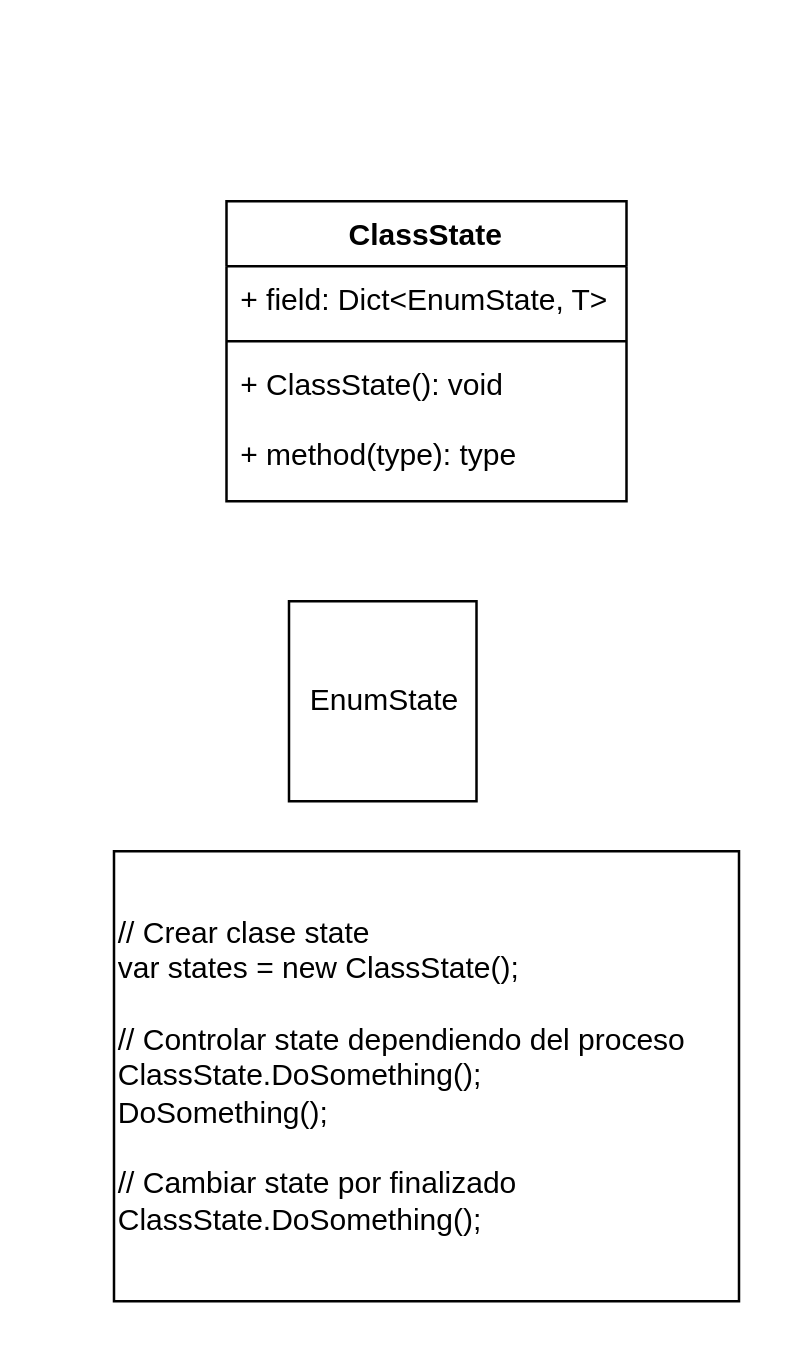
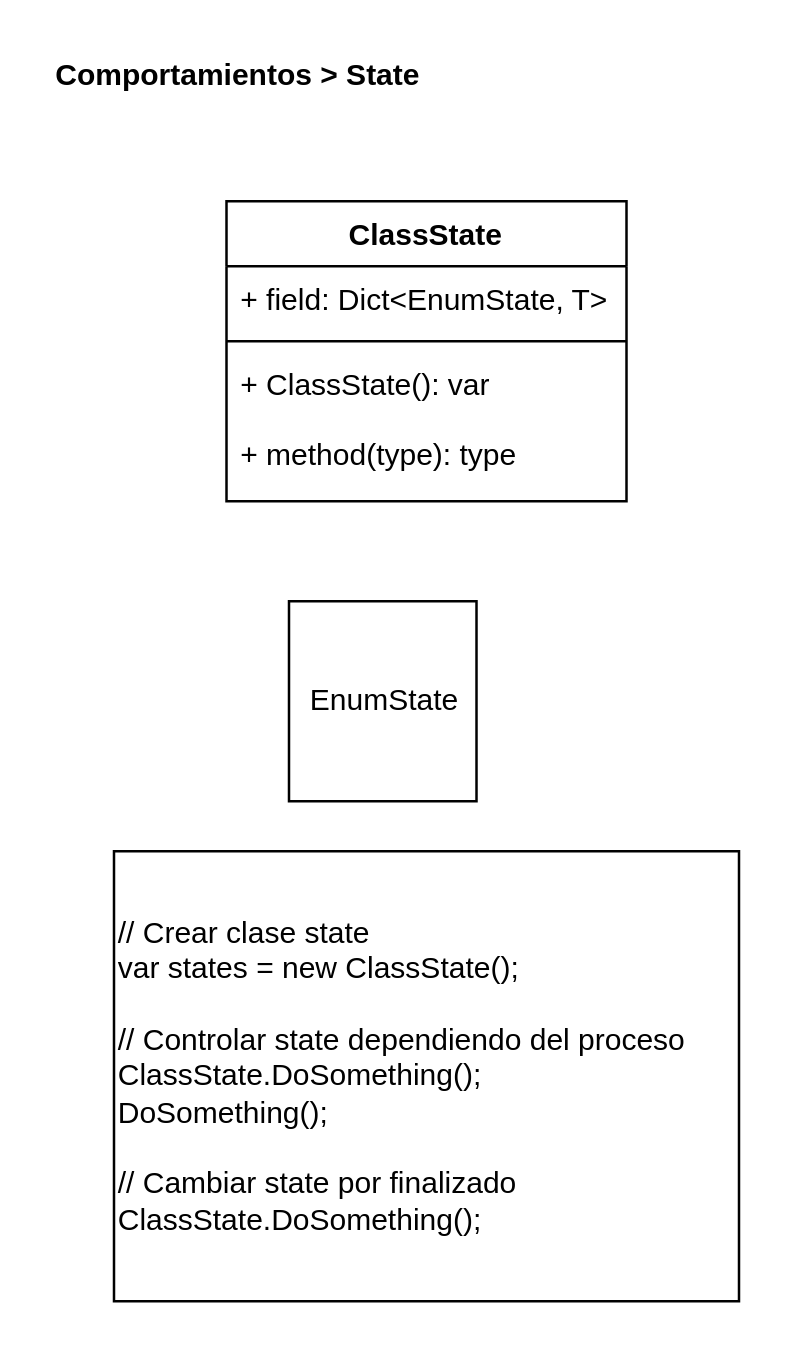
+ <mxCell id="3" value="&lt;b&gt;Comportamientos &amp;gt; State&lt;br&gt;&lt;/b&gt;" style="text;html=1;align=left;verticalAlign=middle;resizable=0;points=[];autosize=1;" parent="1" vertex="1"><mxGeometry width="160" height="20" as="geometry" x="20" y="20" /></mxCell>
- <mxCell id="7" value="+ ClassState(): void&#10;&#10;+ method(type): type" style="text;strokeColor=none;fillColor=none;align=left;verticalAlign=top;spacingLeft=4;spacingRight=4;overflow=hidden;rotatable=0;points=[[0,0.5],[1,0.5]];portConstraint=eastwest;" parent="4" vertex="1"><mxGeometry y="60" width="160" height="60" as="geometry" /></mxCell>
+ <mxCell id="7" value="+ ClassState(): var&#10;&#10;+ method(type): type" style="text;strokeColor=none;fillColor=none;align=left;verticalAlign=top;spacingLeft=4;spacingRight=4;overflow=hidden;rotatable=0;points=[[0,0.5],[1,0.5]];portConstraint=eastwest;" parent="4" vertex="1"><mxGeometry y="60" width="160" height="60" as="geometry" /></mxCell>
